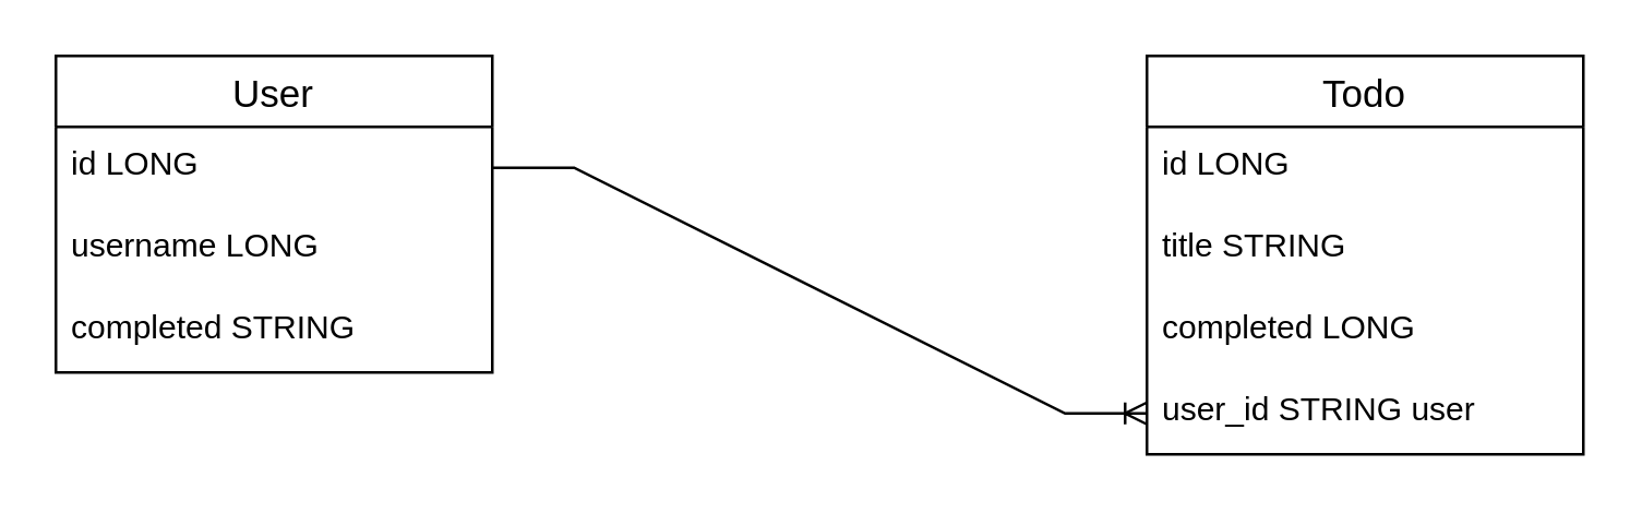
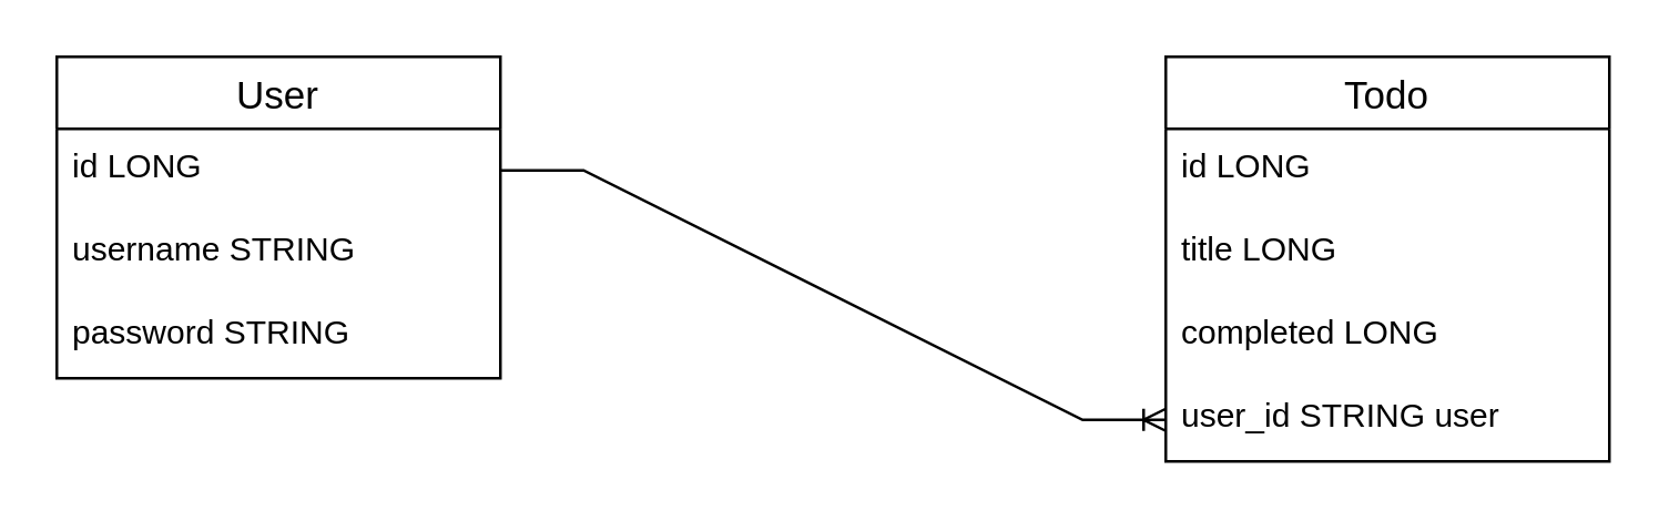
- <mxCell id="4" value="username LONG" style="text;strokeColor=none;fillColor=none;spacingLeft=4;spacingRight=4;overflow=hidden;rotatable=0;points=[[0,0.5],[1,0.5]];portConstraint=eastwest;fontSize=12;whiteSpace=wrap;html=1;" parent="2" vertex="1"><mxGeometry y="56" width="160" height="30" as="geometry" /></mxCell>
+ <mxCell id="4" value="username STRING" style="text;strokeColor=none;fillColor=none;spacingLeft=4;spacingRight=4;overflow=hidden;rotatable=0;points=[[0,0.5],[1,0.5]];portConstraint=eastwest;fontSize=12;whiteSpace=wrap;html=1;" parent="2" vertex="1"><mxGeometry y="56" width="160" height="30" as="geometry" /></mxCell>
- <mxCell id="8" value="title STRING" style="text;strokeColor=none;fillColor=none;spacingLeft=4;spacingRight=4;overflow=hidden;rotatable=0;points=[[0,0.5],[1,0.5]];portConstraint=eastwest;fontSize=12;whiteSpace=wrap;html=1;" parent="6" vertex="1"><mxGeometry y="56" width="160" height="30" as="geometry" /></mxCell>
+ <mxCell id="8" value="title LONG" style="text;strokeColor=none;fillColor=none;spacingLeft=4;spacingRight=4;overflow=hidden;rotatable=0;points=[[0,0.5],[1,0.5]];portConstraint=eastwest;fontSize=12;whiteSpace=wrap;html=1;" parent="6" vertex="1"><mxGeometry y="56" width="160" height="30" as="geometry" /></mxCell>
- <mxCell id="5" value="completed STRING" style="text;strokeColor=none;fillColor=none;spacingLeft=4;spacingRight=4;overflow=hidden;rotatable=0;points=[[0,0.5],[1,0.5]];portConstraint=eastwest;fontSize=12;whiteSpace=wrap;html=1;" parent="2" vertex="1"><mxGeometry y="86" width="160" height="30" as="geometry" /></mxCell>
+ <mxCell id="5" value="password STRING" style="text;strokeColor=none;fillColor=none;spacingLeft=4;spacingRight=4;overflow=hidden;rotatable=0;points=[[0,0.5],[1,0.5]];portConstraint=eastwest;fontSize=12;whiteSpace=wrap;html=1;" parent="2" vertex="1"><mxGeometry y="86" width="160" height="30" as="geometry" /></mxCell>
